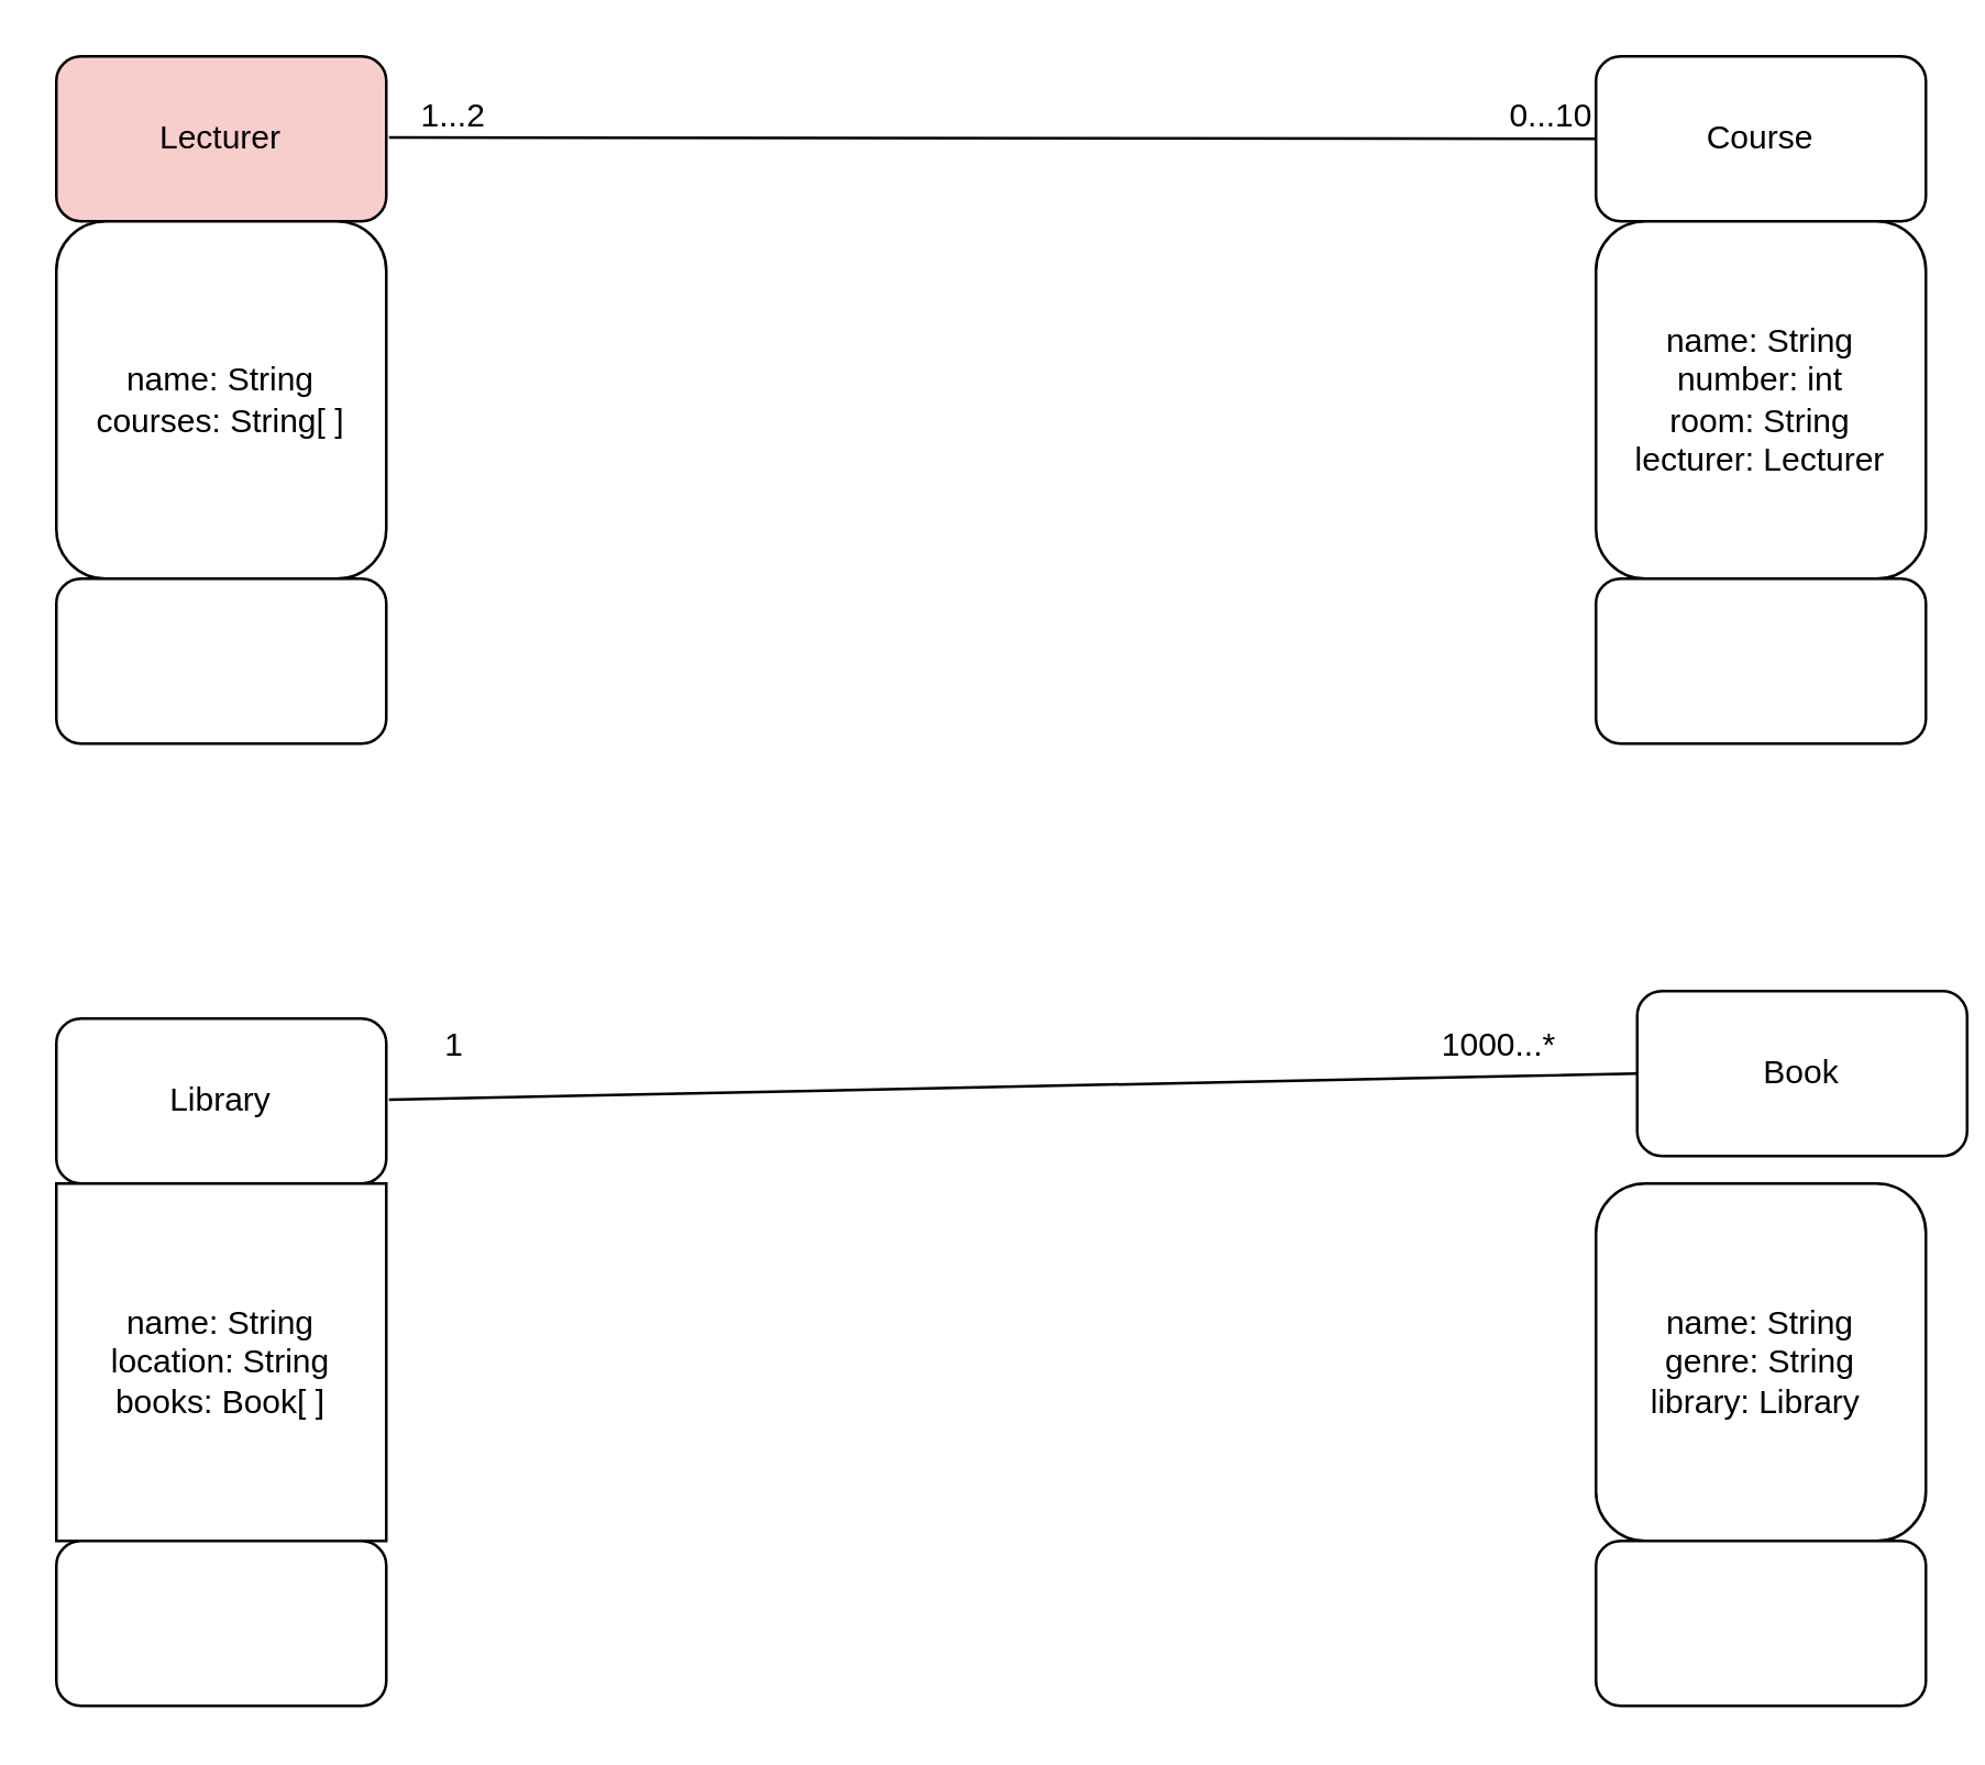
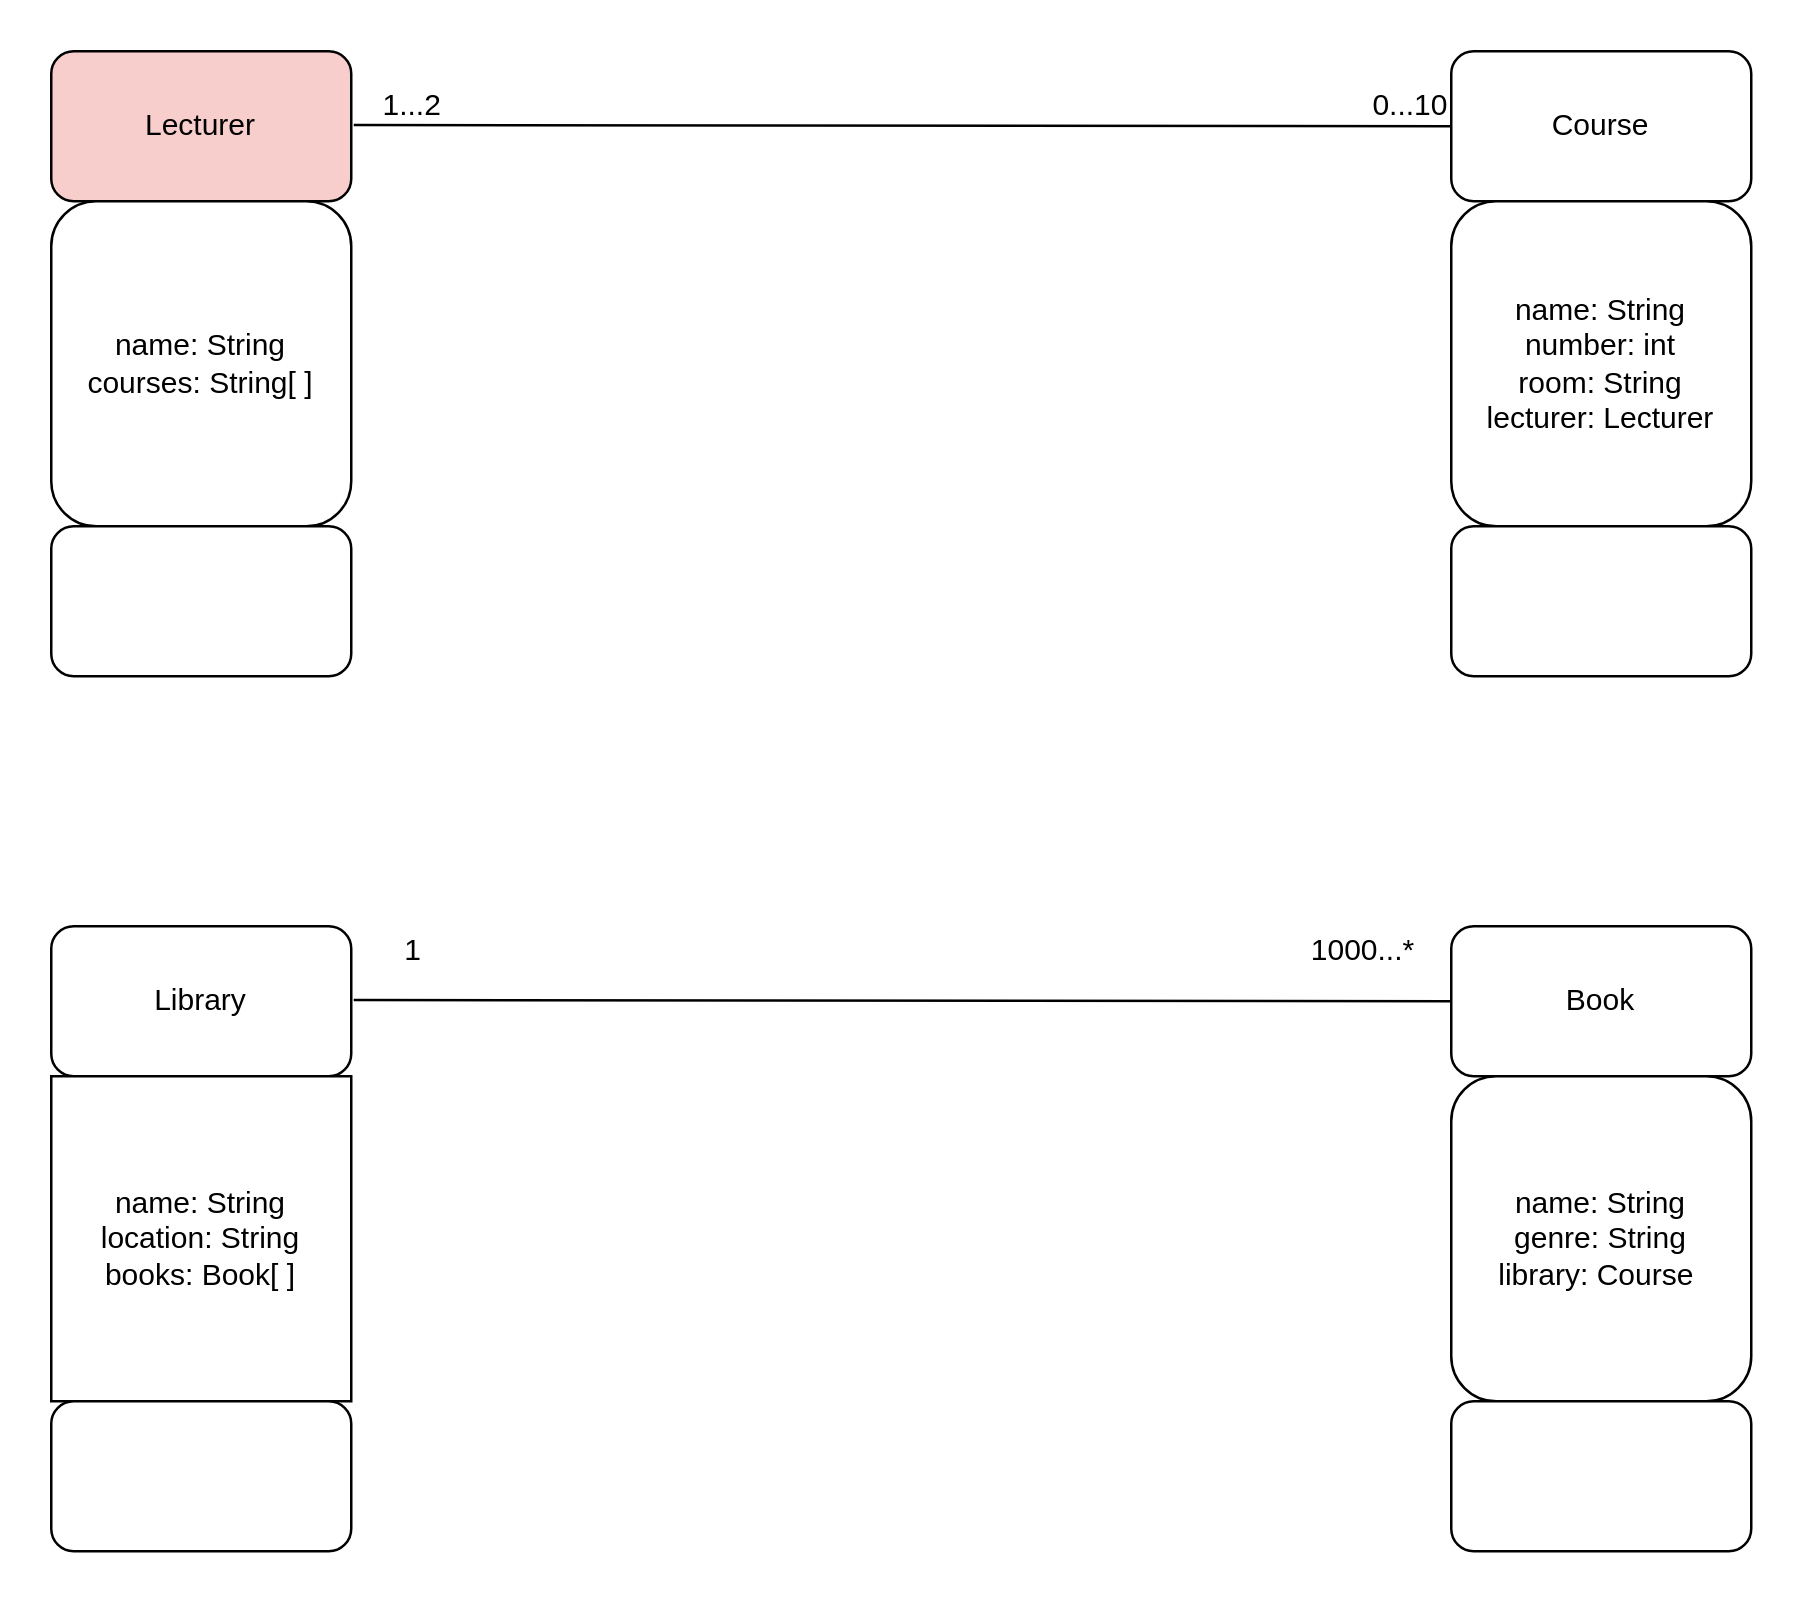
- <mxCell id="12" value="Book" style="rounded=1;whiteSpace=wrap;html=1;" vertex="1" parent="1"><mxGeometry x="595" y="360" width="120" height="60" as="geometry" /></mxCell>
+ <mxCell id="12" value="Book" style="rounded=1;whiteSpace=wrap;html=1;" vertex="1" parent="1"><mxGeometry x="580" y="370" width="120" height="60" as="geometry" /></mxCell>
- <mxCell id="15" value="name: String&lt;div&gt;genre: String&lt;/div&gt;&lt;div&gt;library: Library&amp;nbsp;&lt;/div&gt;" style="rounded=1;whiteSpace=wrap;html=1;" vertex="1" parent="1"><mxGeometry x="580" y="430" width="120" height="130" as="geometry" /></mxCell>
+ <mxCell id="15" value="name: String&lt;div&gt;genre: String&lt;/div&gt;&lt;div&gt;library: Course&amp;nbsp;&lt;/div&gt;" style="rounded=1;whiteSpace=wrap;html=1;" vertex="1" parent="1"><mxGeometry x="580" y="430" width="120" height="130" as="geometry" /></mxCell>
